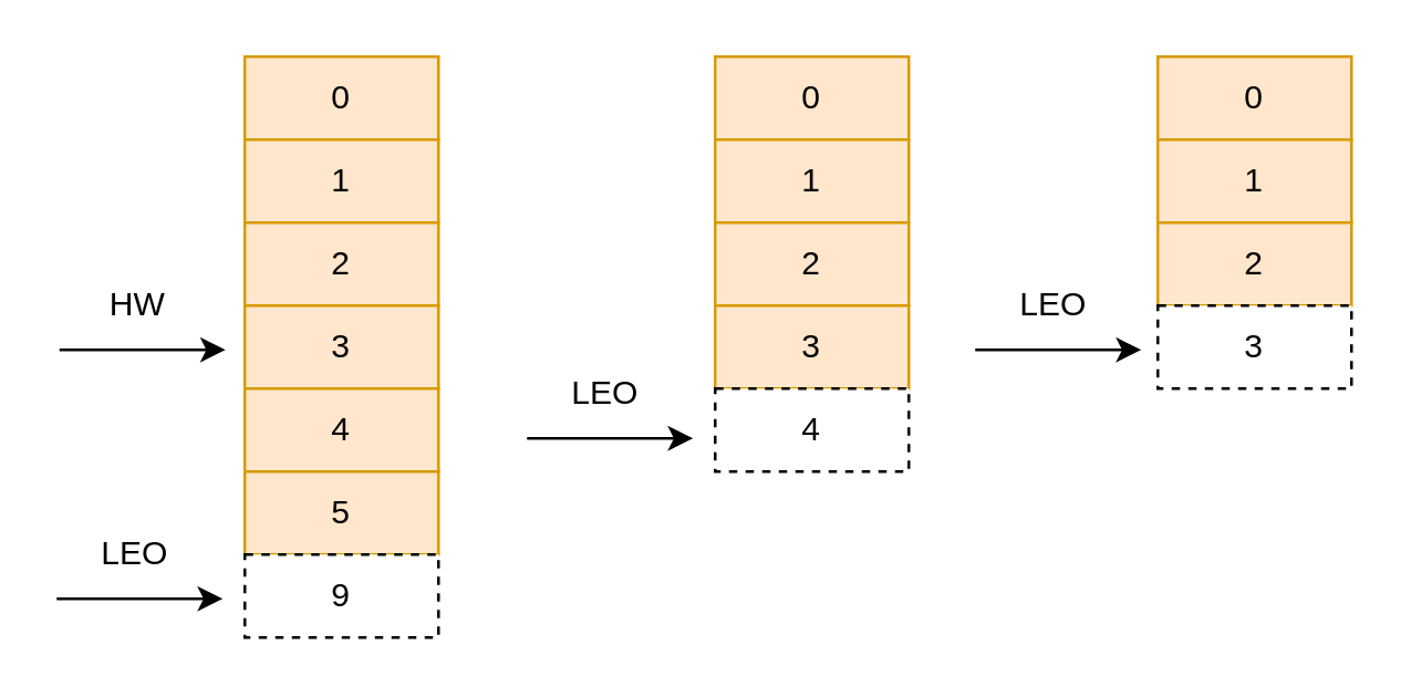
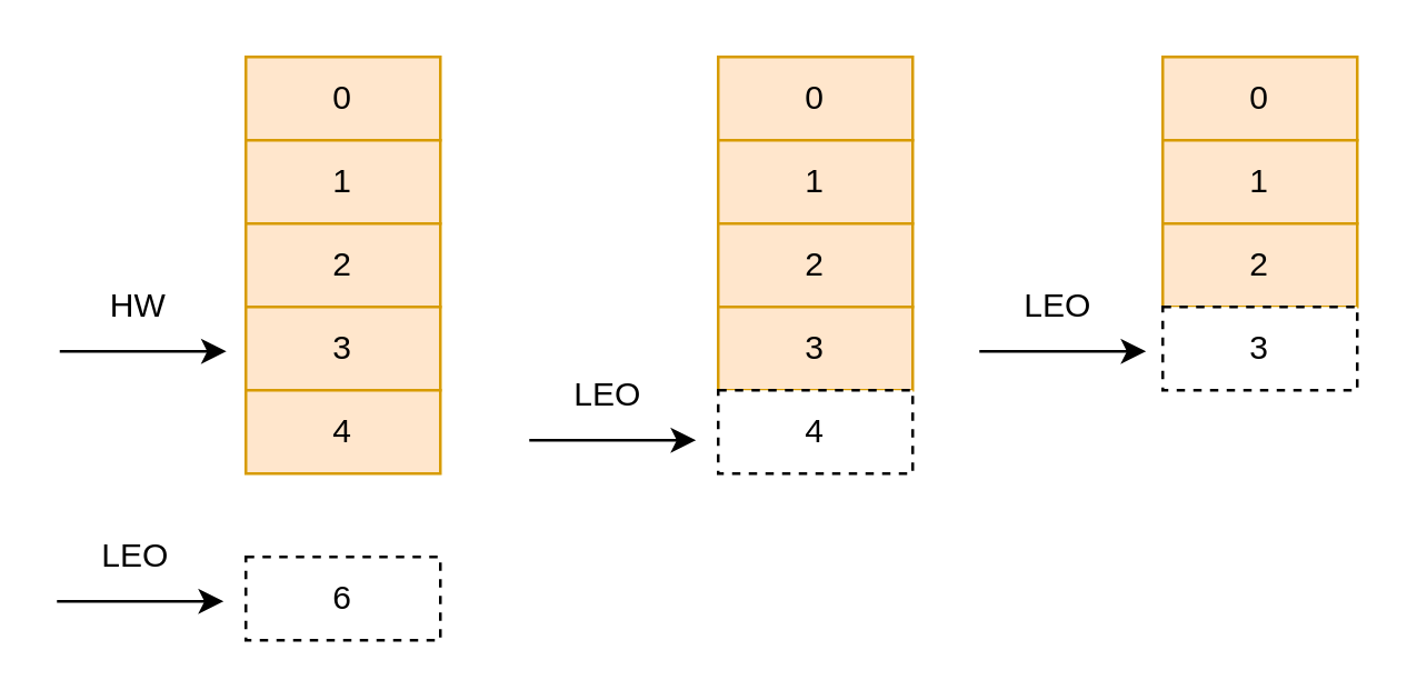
- <mxCell id="7" value="5" style="rounded=0;whiteSpace=wrap;html=1;fillColor=#ffe6cc;strokeColor=#d79b00;" vertex="1" parent="1"><mxGeometry x="88" y="170" width="70" height="30" as="geometry" /></mxCell>
- <mxCell id="8" value="9" style="rounded=0;whiteSpace=wrap;html=1;dashed=1;" vertex="1" parent="1"><mxGeometry x="88" y="200" width="70" height="30" as="geometry" /></mxCell>
+ <mxCell id="8" value="6" style="rounded=0;whiteSpace=wrap;html=1;dashed=1;" vertex="1" parent="1"><mxGeometry x="88" y="200" width="70" height="30" as="geometry" /></mxCell>
